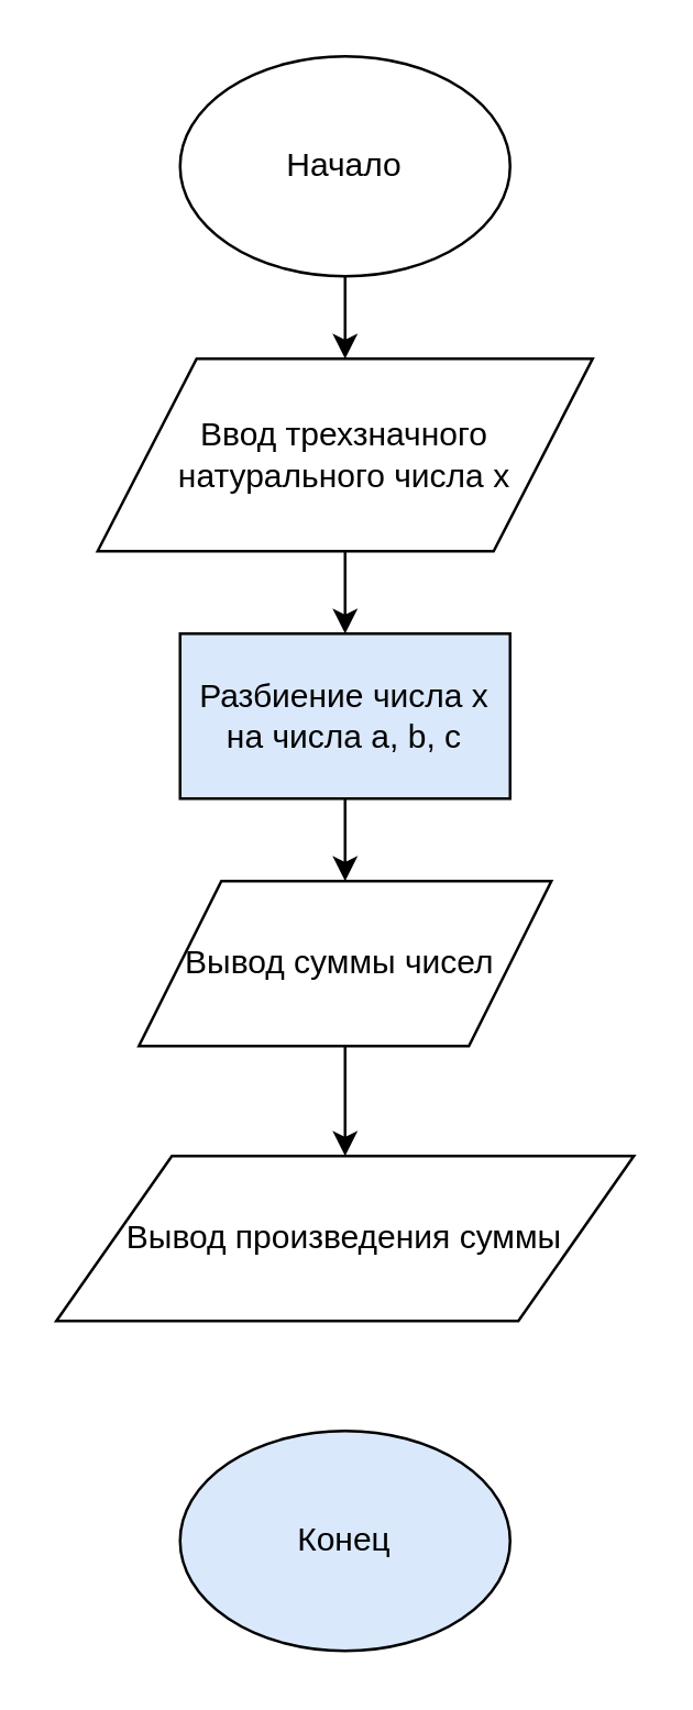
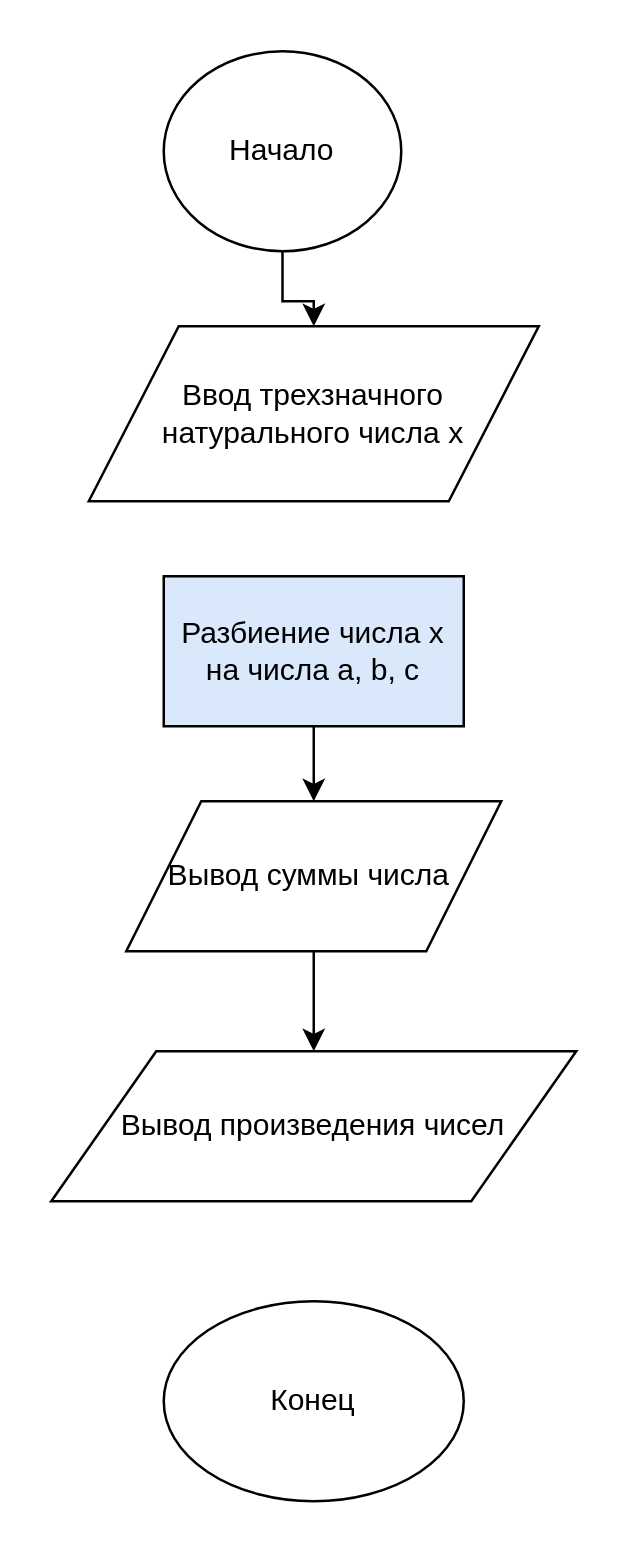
- <mxCell id="3" value="Начало&lt;br&gt;" style="ellipse;whiteSpace=wrap;html=1;" vertex="1" parent="1"><mxGeometry x="65" y="20" width="120" height="80" as="geometry" /></mxCell>
+ <mxCell id="3" value="Начало&lt;br&gt;" style="ellipse;whiteSpace=wrap;html=1;" vertex="1" parent="1"><mxGeometry x="65" y="20" width="95" height="80" as="geometry" /></mxCell>
- <mxCell id="4" value="" style="edgeStyle=orthogonalEdgeStyle;rounded=0;orthogonalLoop=1;jettySize=auto;html=1;" edge="1" parent="1" source="5" target="7"><mxGeometry relative="1" as="geometry" /></mxCell>
- <mxCell id="9" value="Вывод суммы чисел&amp;nbsp;" style="shape=parallelogram;perimeter=parallelogramPerimeter;whiteSpace=wrap;html=1;" vertex="1" parent="1"><mxGeometry x="50" y="320" width="150" height="60" as="geometry" /></mxCell>
+ <mxCell id="9" value="Вывод суммы числа&amp;nbsp;" style="shape=parallelogram;perimeter=parallelogramPerimeter;whiteSpace=wrap;html=1;" vertex="1" parent="1"><mxGeometry x="50" y="320" width="150" height="60" as="geometry" /></mxCell>
- <mxCell id="10" value="Вывод произведения суммы" style="shape=parallelogram;perimeter=parallelogramPerimeter;whiteSpace=wrap;html=1;" vertex="1" parent="1"><mxGeometry x="20" y="420" width="210" height="60" as="geometry" /></mxCell>
+ <mxCell id="10" value="Вывод произведения чисел" style="shape=parallelogram;perimeter=parallelogramPerimeter;whiteSpace=wrap;html=1;" vertex="1" parent="1"><mxGeometry x="20" y="420" width="210" height="60" as="geometry" /></mxCell>
- <mxCell id="11" value="Конец" style="ellipse;whiteSpace=wrap;html=1;fillColor=#dae8fc;" vertex="1" parent="1"><mxGeometry x="65" y="520" width="120" height="80" as="geometry" /></mxCell>
+ <mxCell id="11" value="Конец" style="ellipse;whiteSpace=wrap;html=1;" vertex="1" parent="1"><mxGeometry x="65" y="520" width="120" height="80" as="geometry" /></mxCell>
